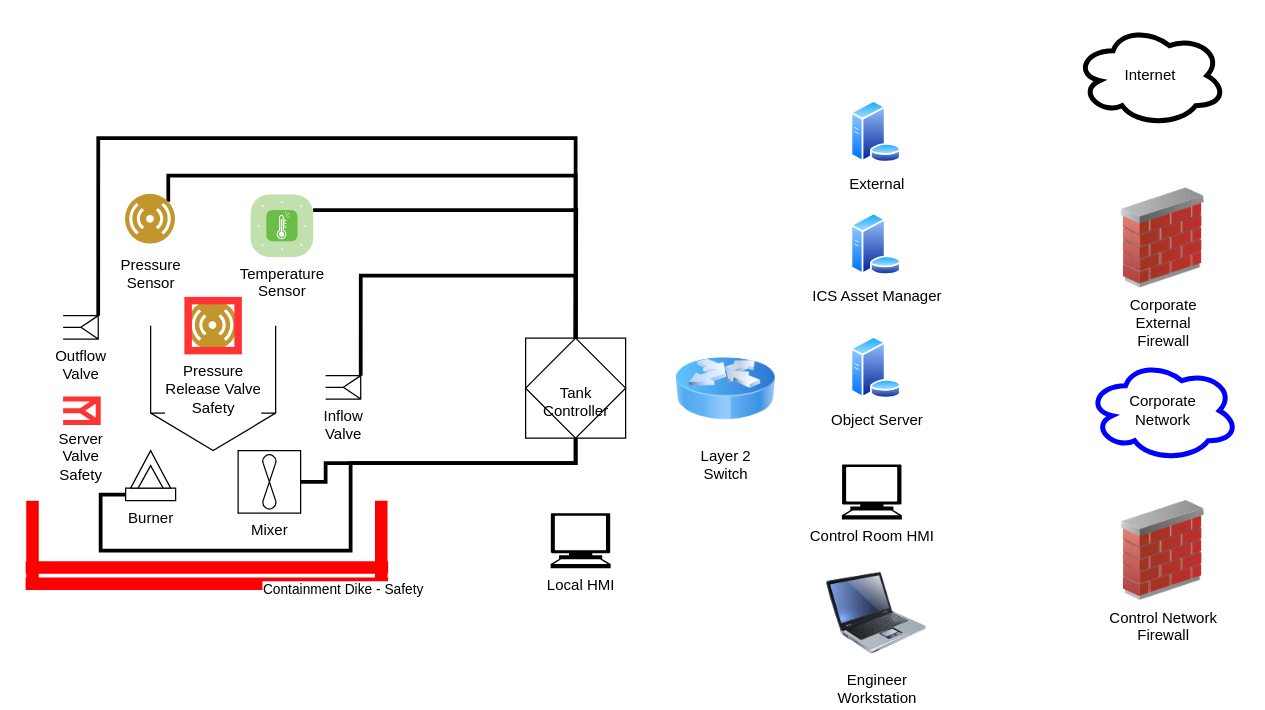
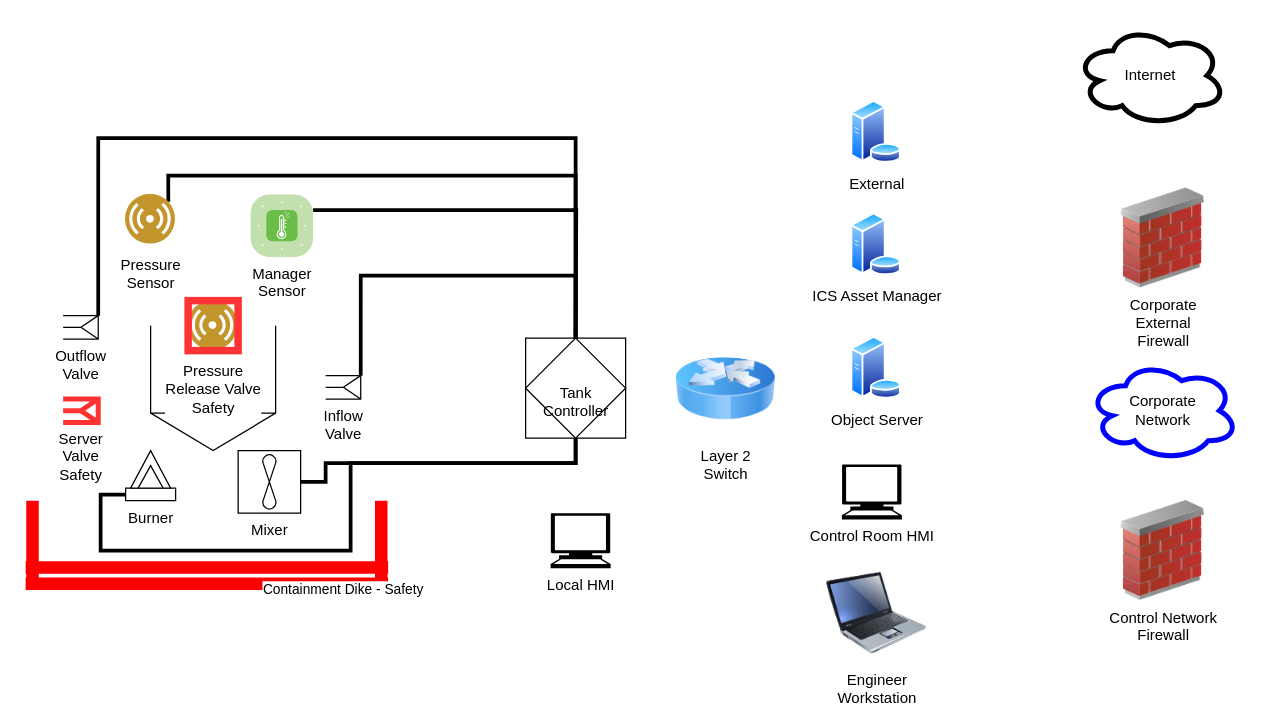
- <mxCell id="7" value="Temperature&lt;br&gt;Sensor" style="verticalLabelPosition=bottom;html=1;fillColor=#6ABD46;strokeColor=#ffffff;verticalAlign=top;align=center;points=[[0.085,0.085,0],[0.915,0.085,0],[0.915,0.915,0],[0.085,0.915,0],[0.25,0,0],[0.5,0,0],[0.75,0,0],[1,0.25,0],[1,0.5,0],[1,0.75,0],[0.75,1,0],[0.5,1,0],[0.25,1,0],[0,0.75,0],[0,0.5,0],[0,0.25,0]];pointerEvents=1;shape=mxgraph.cisco_safe.compositeIcon;bgIcon=mxgraph.cisco_safe.architecture.generic_appliance;resIcon=mxgraph.cisco_safe.architecture.sensor;" vertex="1" parent="1"><mxGeometry x="200" y="155" width="50" height="50" as="geometry" /></mxCell>
+ <mxCell id="7" value="Manager&lt;br&gt;Sensor" style="verticalLabelPosition=bottom;html=1;fillColor=#6ABD46;strokeColor=#ffffff;verticalAlign=top;align=center;points=[[0.085,0.085,0],[0.915,0.085,0],[0.915,0.915,0],[0.085,0.915,0],[0.25,0,0],[0.5,0,0],[0.75,0,0],[1,0.25,0],[1,0.5,0],[1,0.75,0],[0.75,1,0],[0.5,1,0],[0.25,1,0],[0,0.75,0],[0,0.5,0],[0,0.25,0]];pointerEvents=1;shape=mxgraph.cisco_safe.compositeIcon;bgIcon=mxgraph.cisco_safe.architecture.generic_appliance;resIcon=mxgraph.cisco_safe.architecture.sensor;" vertex="1" parent="1"><mxGeometry x="200" y="155" width="50" height="50" as="geometry" /></mxCell>
